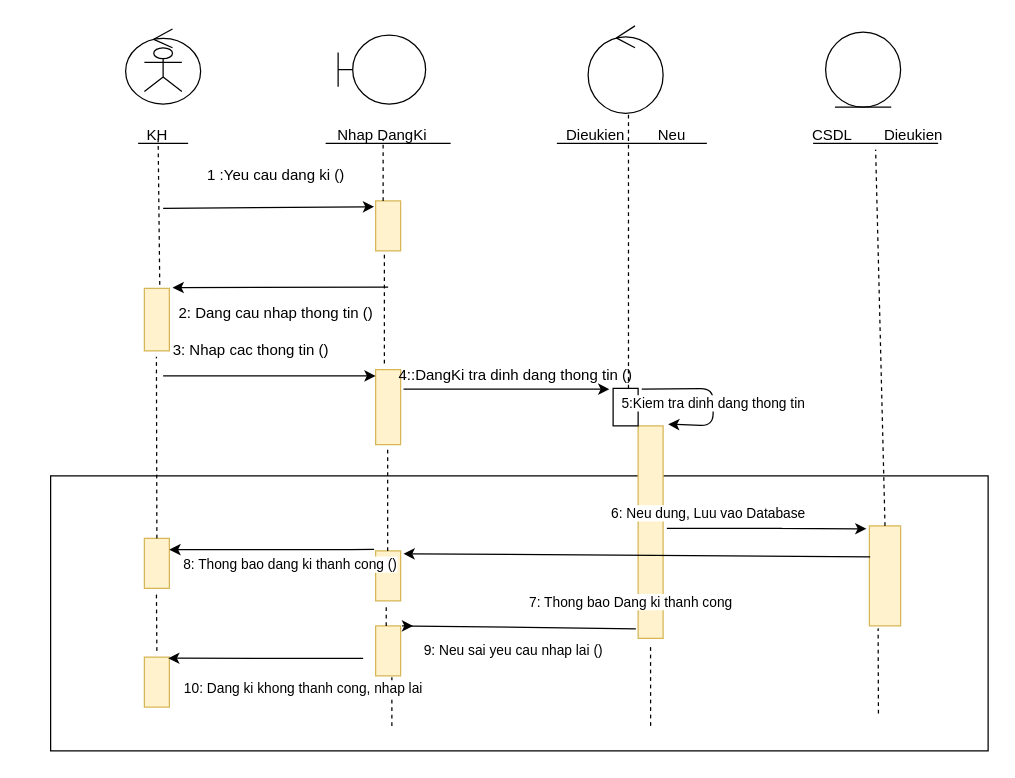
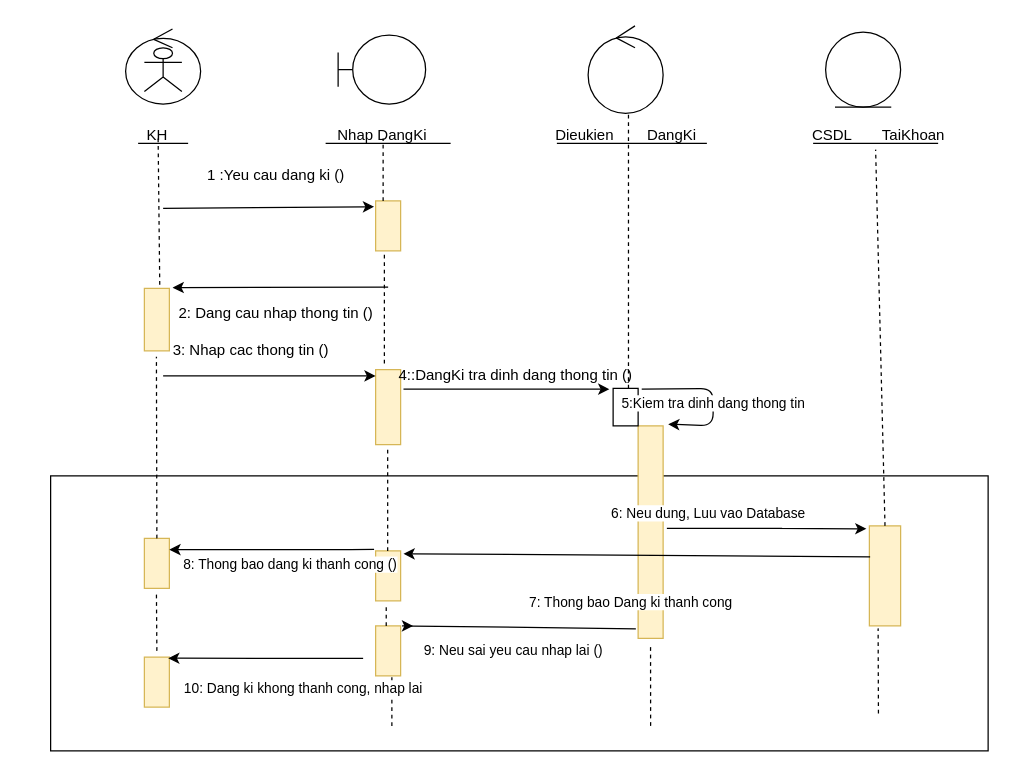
- <mxCell id="12" value="&lt;font style=&quot;vertical-align: inherit&quot;&gt;&lt;font style=&quot;vertical-align: inherit&quot;&gt;Dieukien&amp;nbsp; &amp;nbsp; &amp;nbsp; &amp;nbsp; Neu&lt;/font&gt;&lt;/font&gt;" style="text;html=1;align=center;verticalAlign=middle;resizable=0;points=[];autosize=1;strokeColor=none;fillColor=none;" vertex="1" parent="1"><mxGeometry x="435" y="98" width="130" height="20" as="geometry" /></mxCell>
+ <mxCell id="12" value="&lt;font style=&quot;vertical-align: inherit&quot;&gt;&lt;font style=&quot;vertical-align: inherit&quot;&gt;Dieukien&amp;nbsp; &amp;nbsp; &amp;nbsp; &amp;nbsp; DangKi&lt;/font&gt;&lt;/font&gt;" style="text;html=1;align=center;verticalAlign=middle;resizable=0;points=[];autosize=1;strokeColor=none;fillColor=none;" vertex="1" parent="1"><mxGeometry x="435" y="98" width="130" height="20" as="geometry" /></mxCell>
- <mxCell id="15" value="&lt;font style=&quot;vertical-align: inherit&quot;&gt;&lt;font style=&quot;vertical-align: inherit&quot;&gt;&lt;font style=&quot;vertical-align: inherit&quot;&gt;&lt;font style=&quot;vertical-align: inherit&quot;&gt;Dieukien&lt;/font&gt;&lt;/font&gt;&lt;/font&gt;&lt;/font&gt;" style="text;html=1;align=center;verticalAlign=middle;resizable=0;points=[];autosize=1;strokeColor=none;fillColor=none;" vertex="1" parent="1"><mxGeometry x="695" y="98" width="70" height="20" as="geometry" /></mxCell>
+ <mxCell id="15" value="&lt;font style=&quot;vertical-align: inherit&quot;&gt;&lt;font style=&quot;vertical-align: inherit&quot;&gt;&lt;font style=&quot;vertical-align: inherit&quot;&gt;&lt;font style=&quot;vertical-align: inherit&quot;&gt;TaiKhoan&lt;/font&gt;&lt;/font&gt;&lt;/font&gt;&lt;/font&gt;" style="text;html=1;align=center;verticalAlign=middle;resizable=0;points=[];autosize=1;strokeColor=none;fillColor=none;" vertex="1" parent="1"><mxGeometry x="695" y="98" width="70" height="20" as="geometry" /></mxCell>
